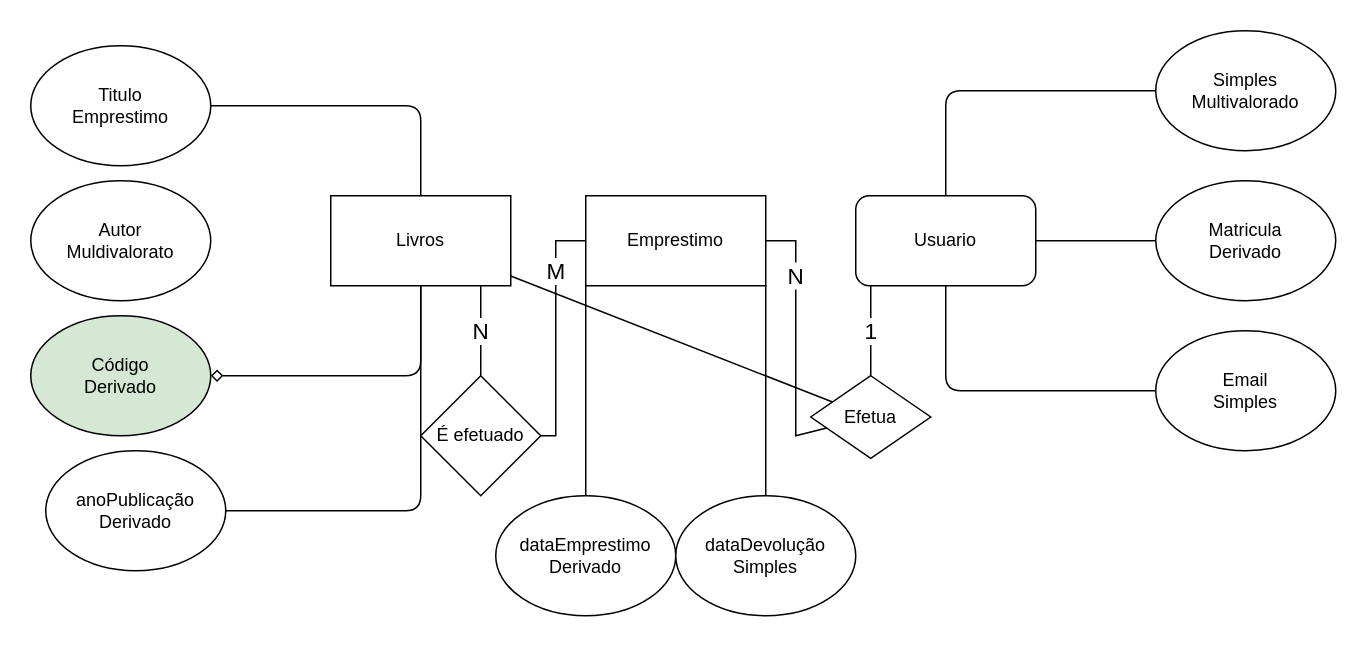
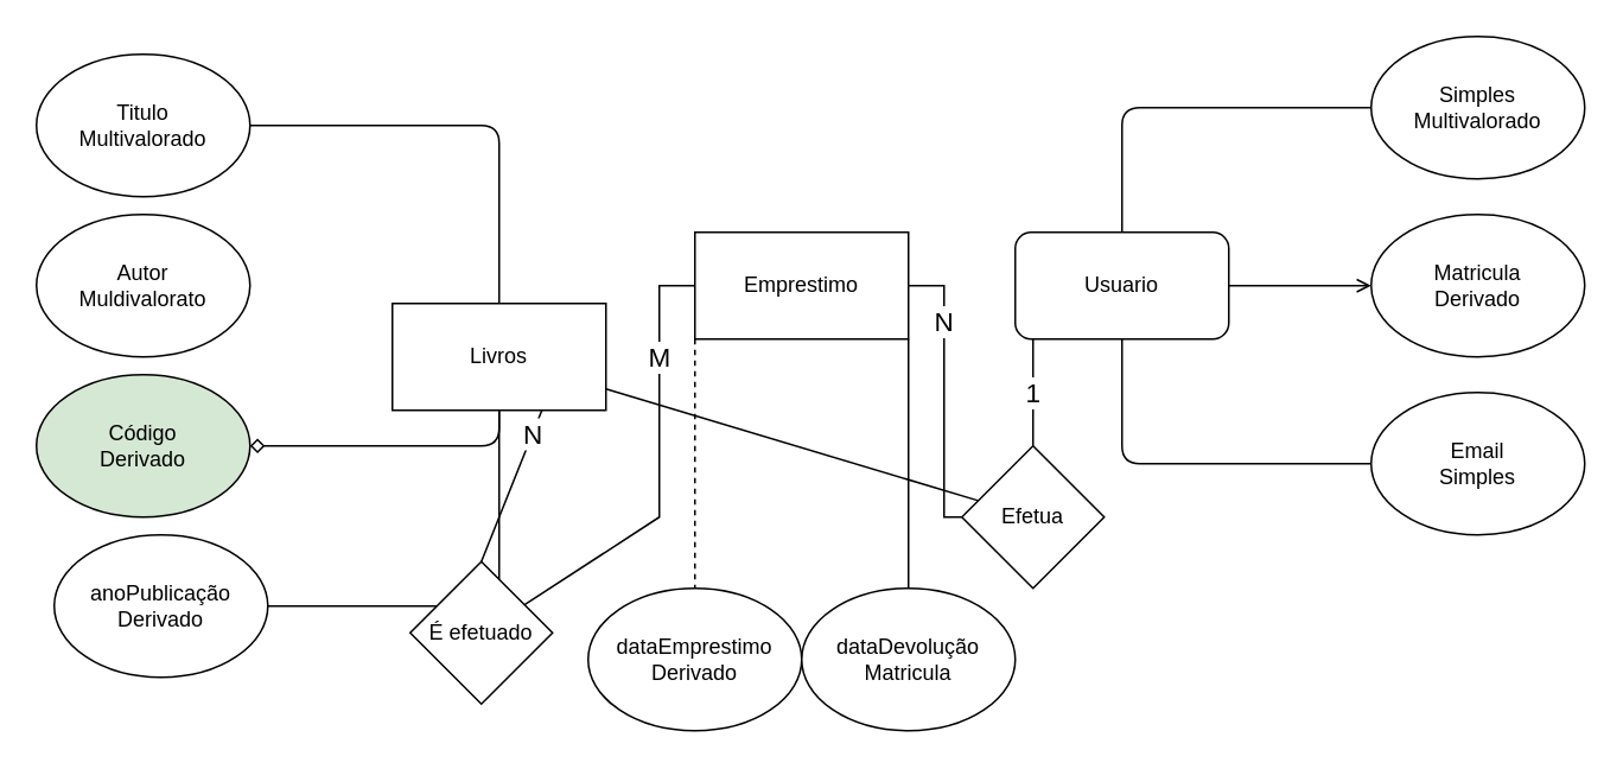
- <mxCell id="21" value="Titulo&lt;div&gt;Emprestimo&lt;/div&gt;" style="ellipse;whiteSpace=wrap;html=1;" vertex="1" parent="1"><mxGeometry x="20" y="30" width="120" height="80" as="geometry" /></mxCell>
+ <mxCell id="21" value="Titulo&lt;div&gt;Multivalorado&lt;/div&gt;" style="ellipse;whiteSpace=wrap;html=1;" vertex="1" parent="1"><mxGeometry x="20" y="30" width="120" height="80" as="geometry" /></mxCell>
- <mxCell id="14" value="Livros" style="rounded=0;whiteSpace=wrap;html=1;" vertex="1" parent="1"><mxGeometry x="220" y="130" width="120" height="60" as="geometry" /></mxCell>
+ <mxCell id="14" value="Livros" style="rounded=0;whiteSpace=wrap;html=1;" vertex="1" parent="1"><mxGeometry x="220" y="170" width="120" height="60" as="geometry" /></mxCell>
- <mxCell id="5" style="edgeStyle=none;html=1;entryX=0;entryY=0.5;entryDx=0;entryDy=0;endArrow=none;endFill=0;" edge="1" parent="1" source="9" target="16"><mxGeometry relative="1" as="geometry" /></mxCell>
+ <mxCell id="5" style="edgeStyle=none;html=1;entryX=0;entryY=0.5;entryDx=0;entryDy=0;endArrow=open;endFill=0;" edge="1" parent="1" source="9" target="16"><mxGeometry relative="1" as="geometry" /></mxCell>
- <mxCell id="2" style="edgeStyle=none;html=1;entryX=0.5;entryY=0;entryDx=0;entryDy=0;endArrow=none;endFill=0;" edge="1" parent="1" source="4" target="22"><mxGeometry relative="1" as="geometry"><Array as="points"><mxPoint x="390" y="190" /></Array></mxGeometry></mxCell>
+ <mxCell id="2" style="edgeStyle=none;html=1;entryX=0.5;entryY=0;entryDx=0;entryDy=0;endArrow=none;endFill=0;dashed=1;" edge="1" parent="1" source="4" target="22"><mxGeometry relative="1" as="geometry"><Array as="points"><mxPoint x="390" y="190" /></Array></mxGeometry></mxCell>
- <mxCell id="15" value="Efetua" style="rhombus;whiteSpace=wrap;html=1;" vertex="1" parent="1"><mxGeometry x="540" y="250" width="80" height="55" as="geometry" /></mxCell>
+ <mxCell id="15" value="Efetua" style="rhombus;whiteSpace=wrap;html=1;" vertex="1" parent="1"><mxGeometry x="540" y="250" width="80" height="80" as="geometry" /></mxCell>
- <mxCell id="27" value="É efetuado" style="rhombus;whiteSpace=wrap;html=1;" vertex="1" parent="1"><mxGeometry x="280" y="250" width="80" height="80" as="geometry" /></mxCell>
+ <mxCell id="27" value="É efetuado" style="rhombus;whiteSpace=wrap;html=1;" vertex="1" parent="1"><mxGeometry x="230" y="315" width="80" height="80" as="geometry" /></mxCell>
- <mxCell id="23" value="dataDevolução&lt;div&gt;Simples&lt;/div&gt;" style="ellipse;whiteSpace=wrap;html=1;" vertex="1" parent="1"><mxGeometry x="450" y="330" width="120" height="80" as="geometry" /></mxCell>
+ <mxCell id="23" value="dataDevolução&lt;div&gt;Matricula&lt;/div&gt;" style="ellipse;whiteSpace=wrap;html=1;" vertex="1" parent="1"><mxGeometry x="450" y="330" width="120" height="80" as="geometry" /></mxCell>
